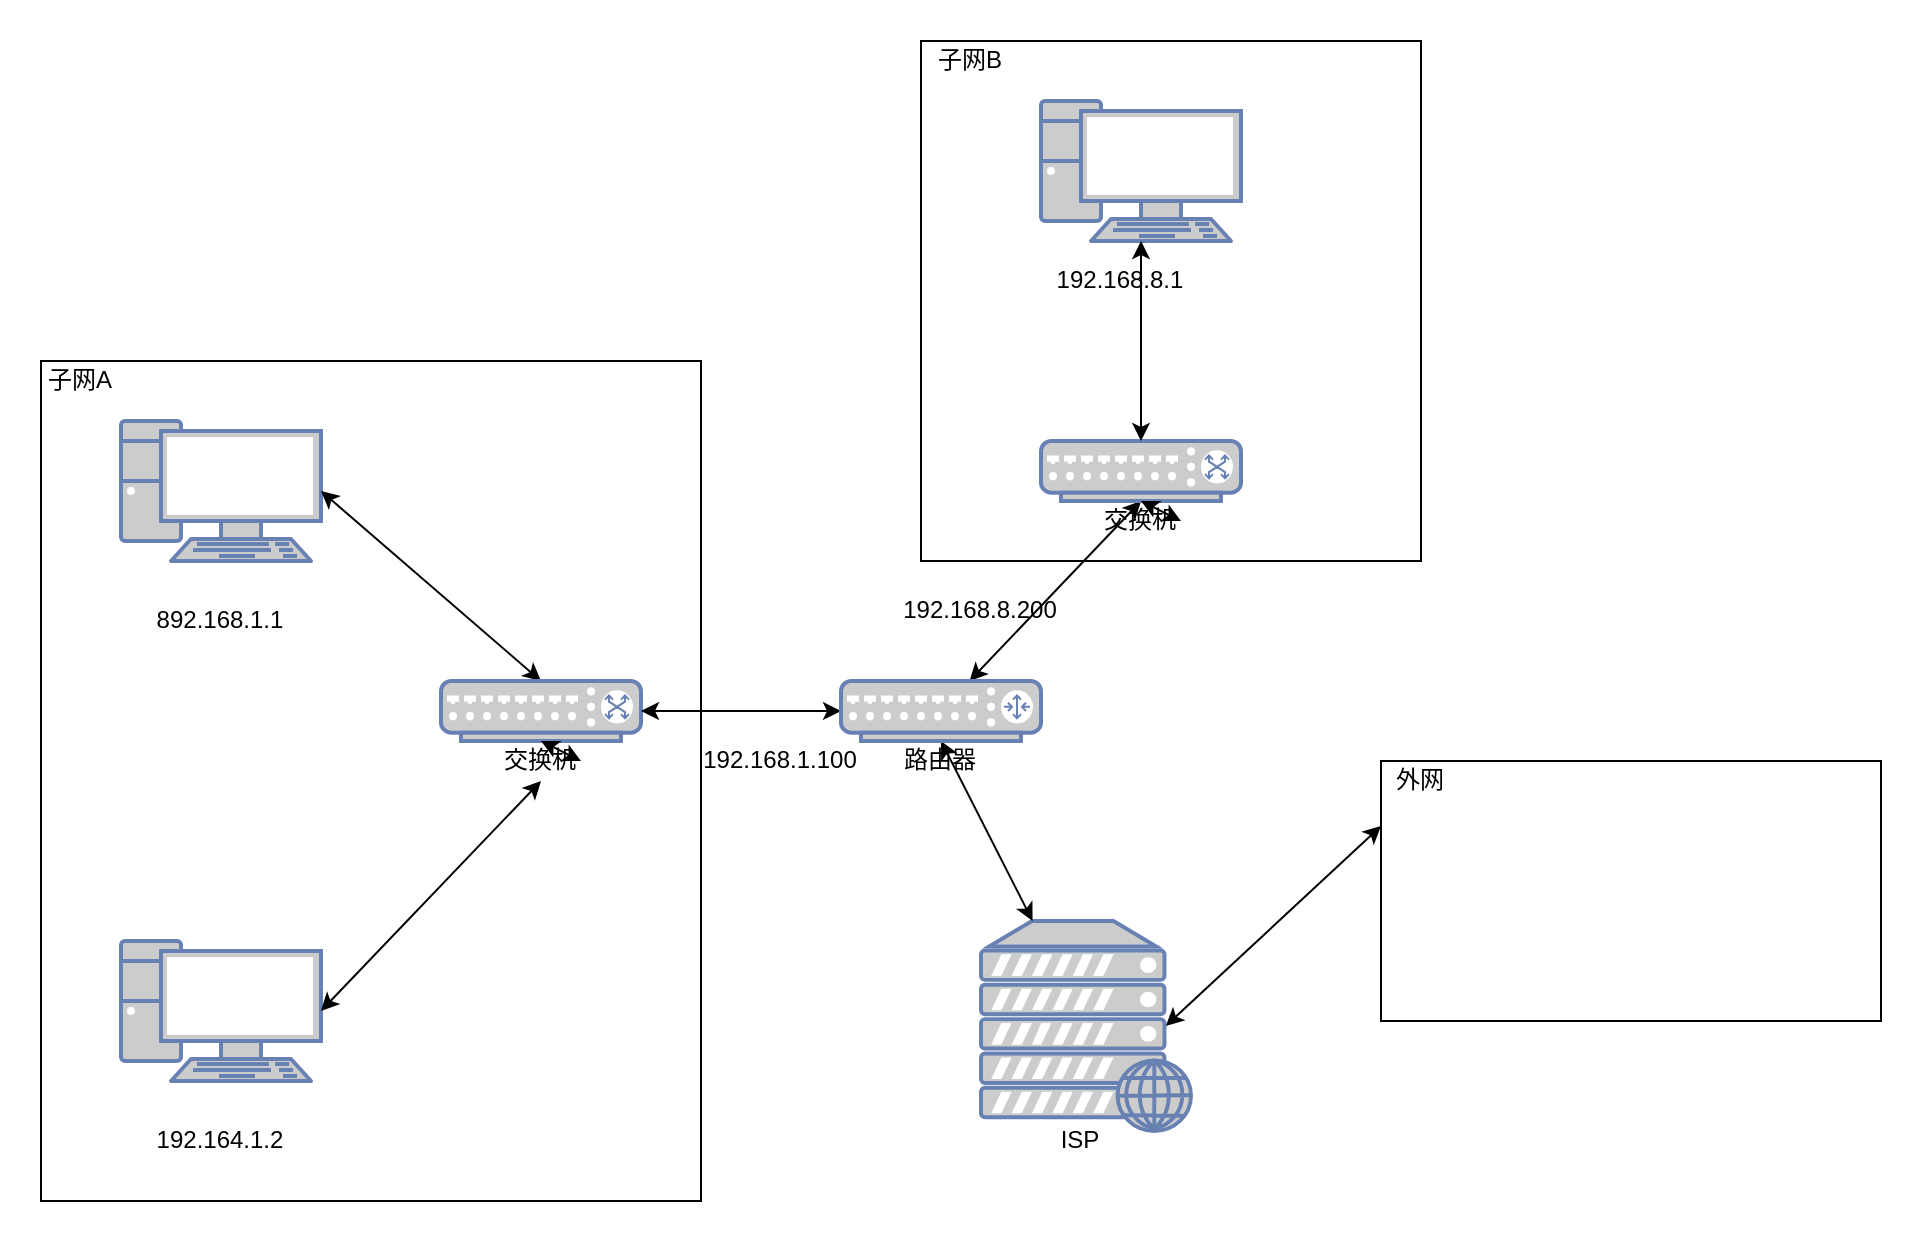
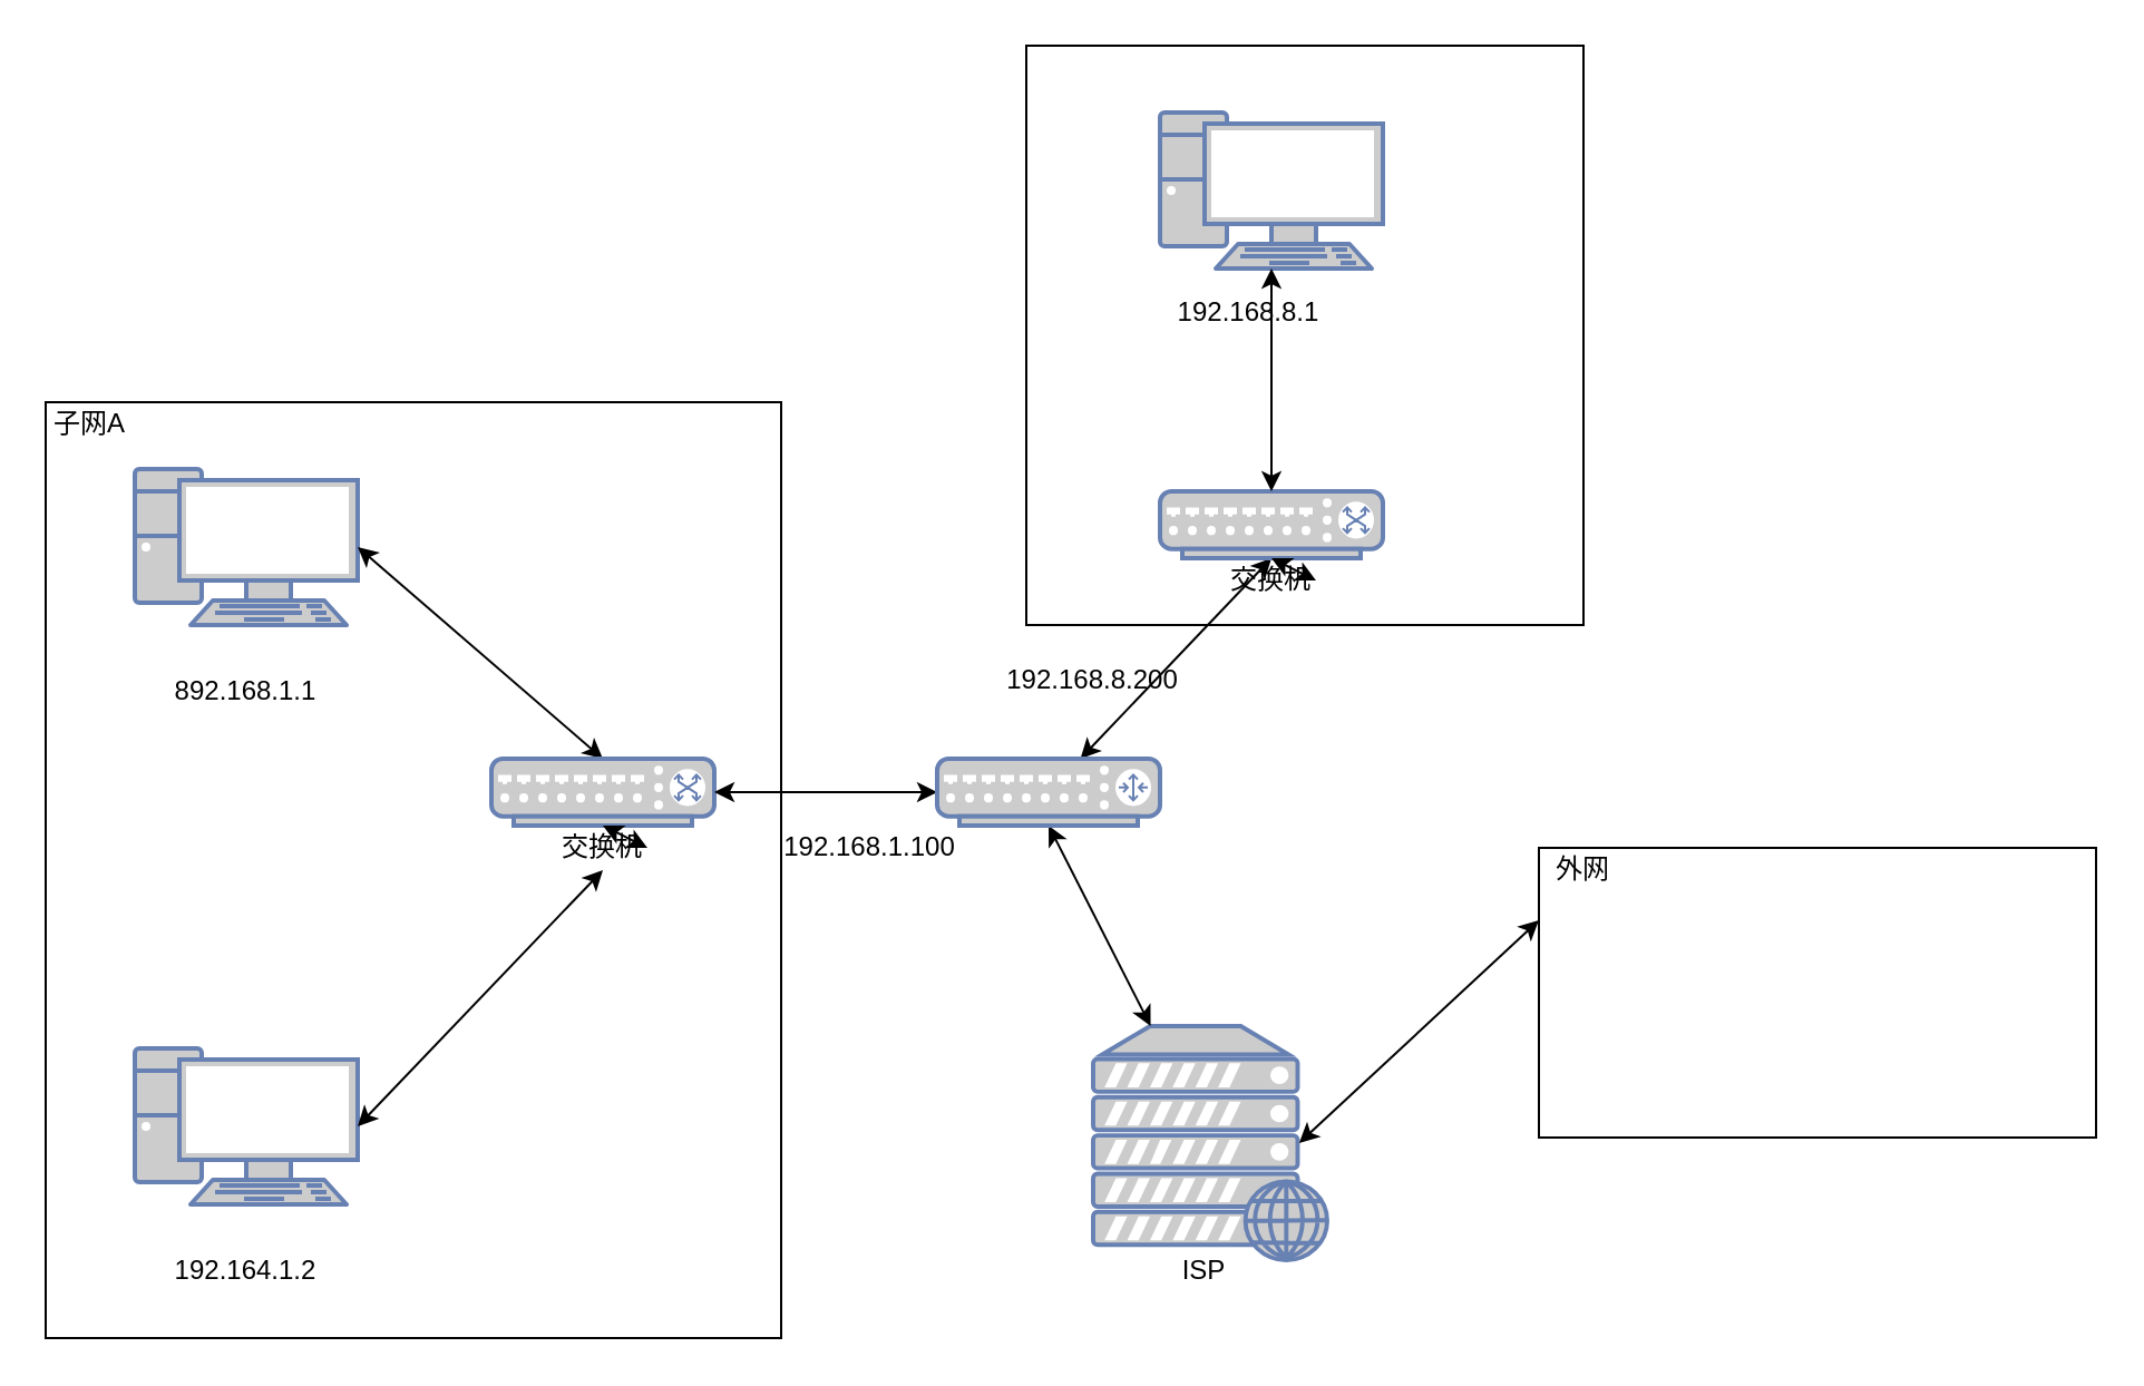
- <mxCell id="4" value="子网B" style="text;html=1;strokeColor=none;fillColor=none;align=center;verticalAlign=middle;whiteSpace=wrap;rounded=0;" vertex="1" parent="2"><mxGeometry width="50" height="20" as="geometry" /></mxCell>
- <mxCell id="32" value="路由器" style="text;html=1;strokeColor=none;fillColor=none;align=center;verticalAlign=middle;whiteSpace=wrap;rounded=0;" vertex="1" parent="30"><mxGeometry x="30" y="30" width="40" height="20" as="geometry" /></mxCell>
